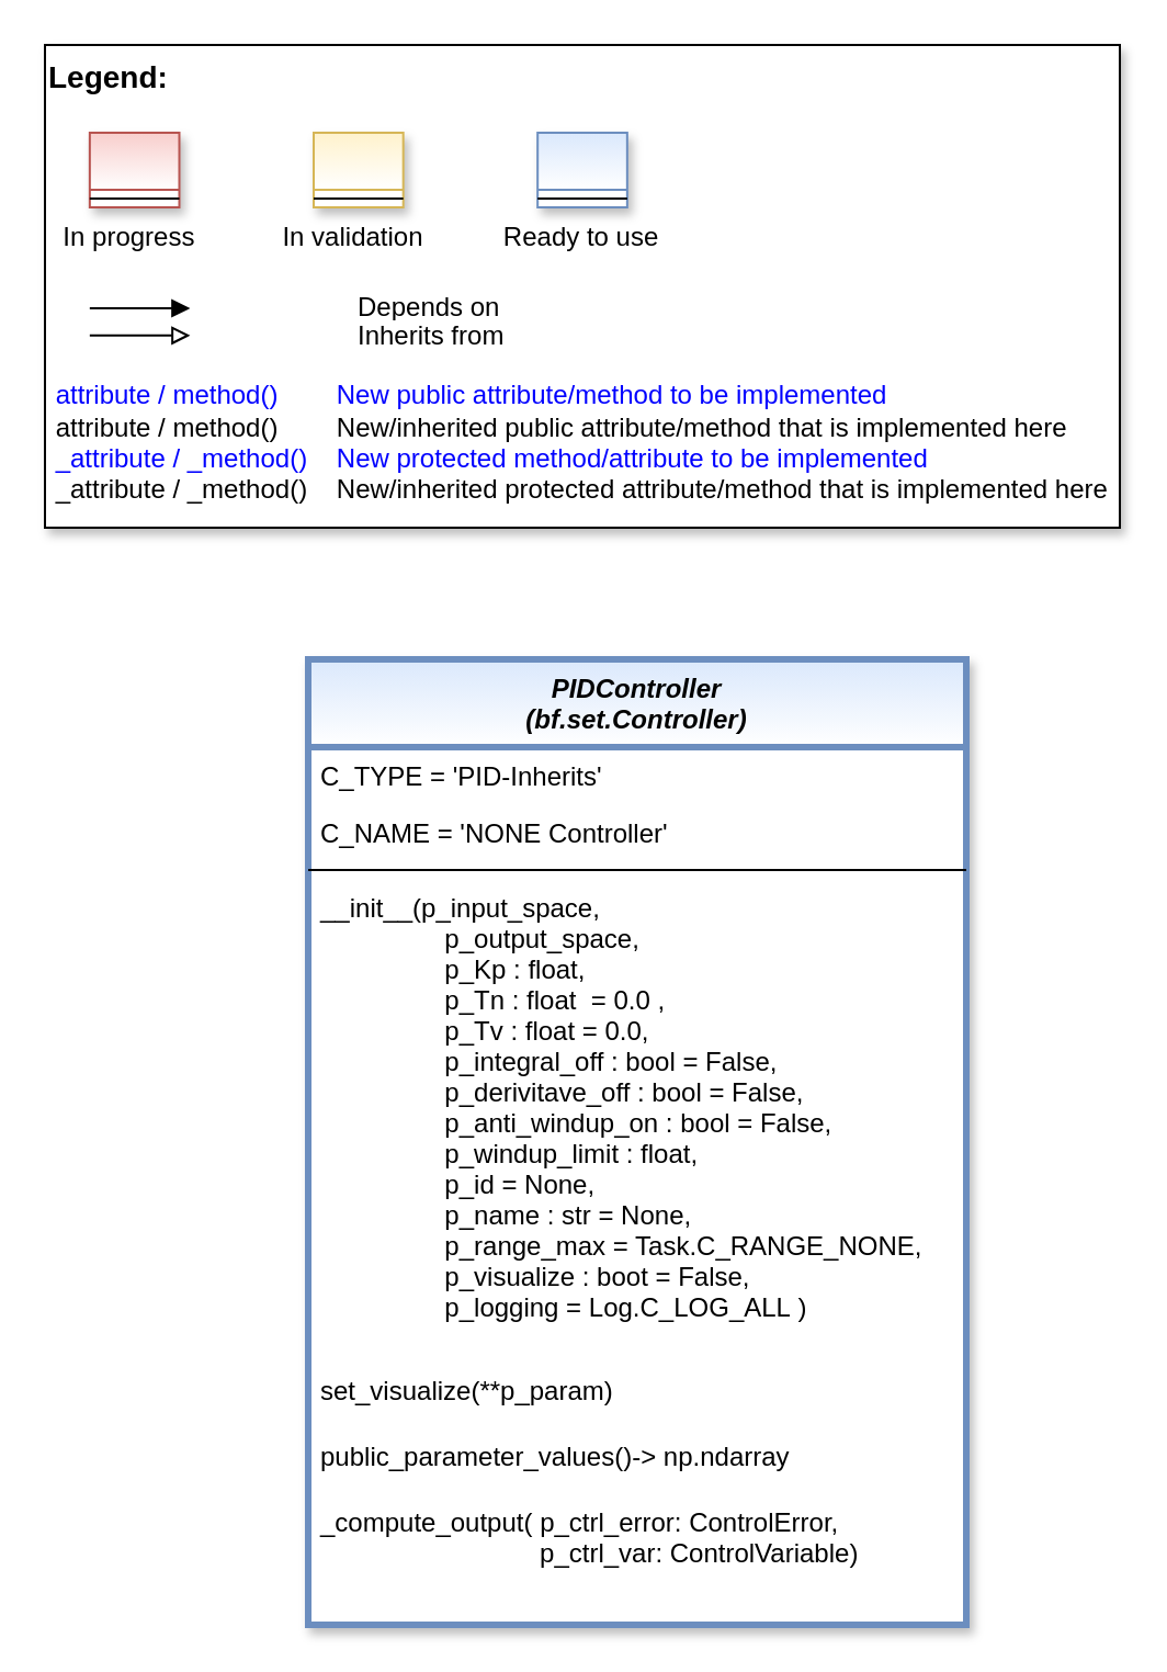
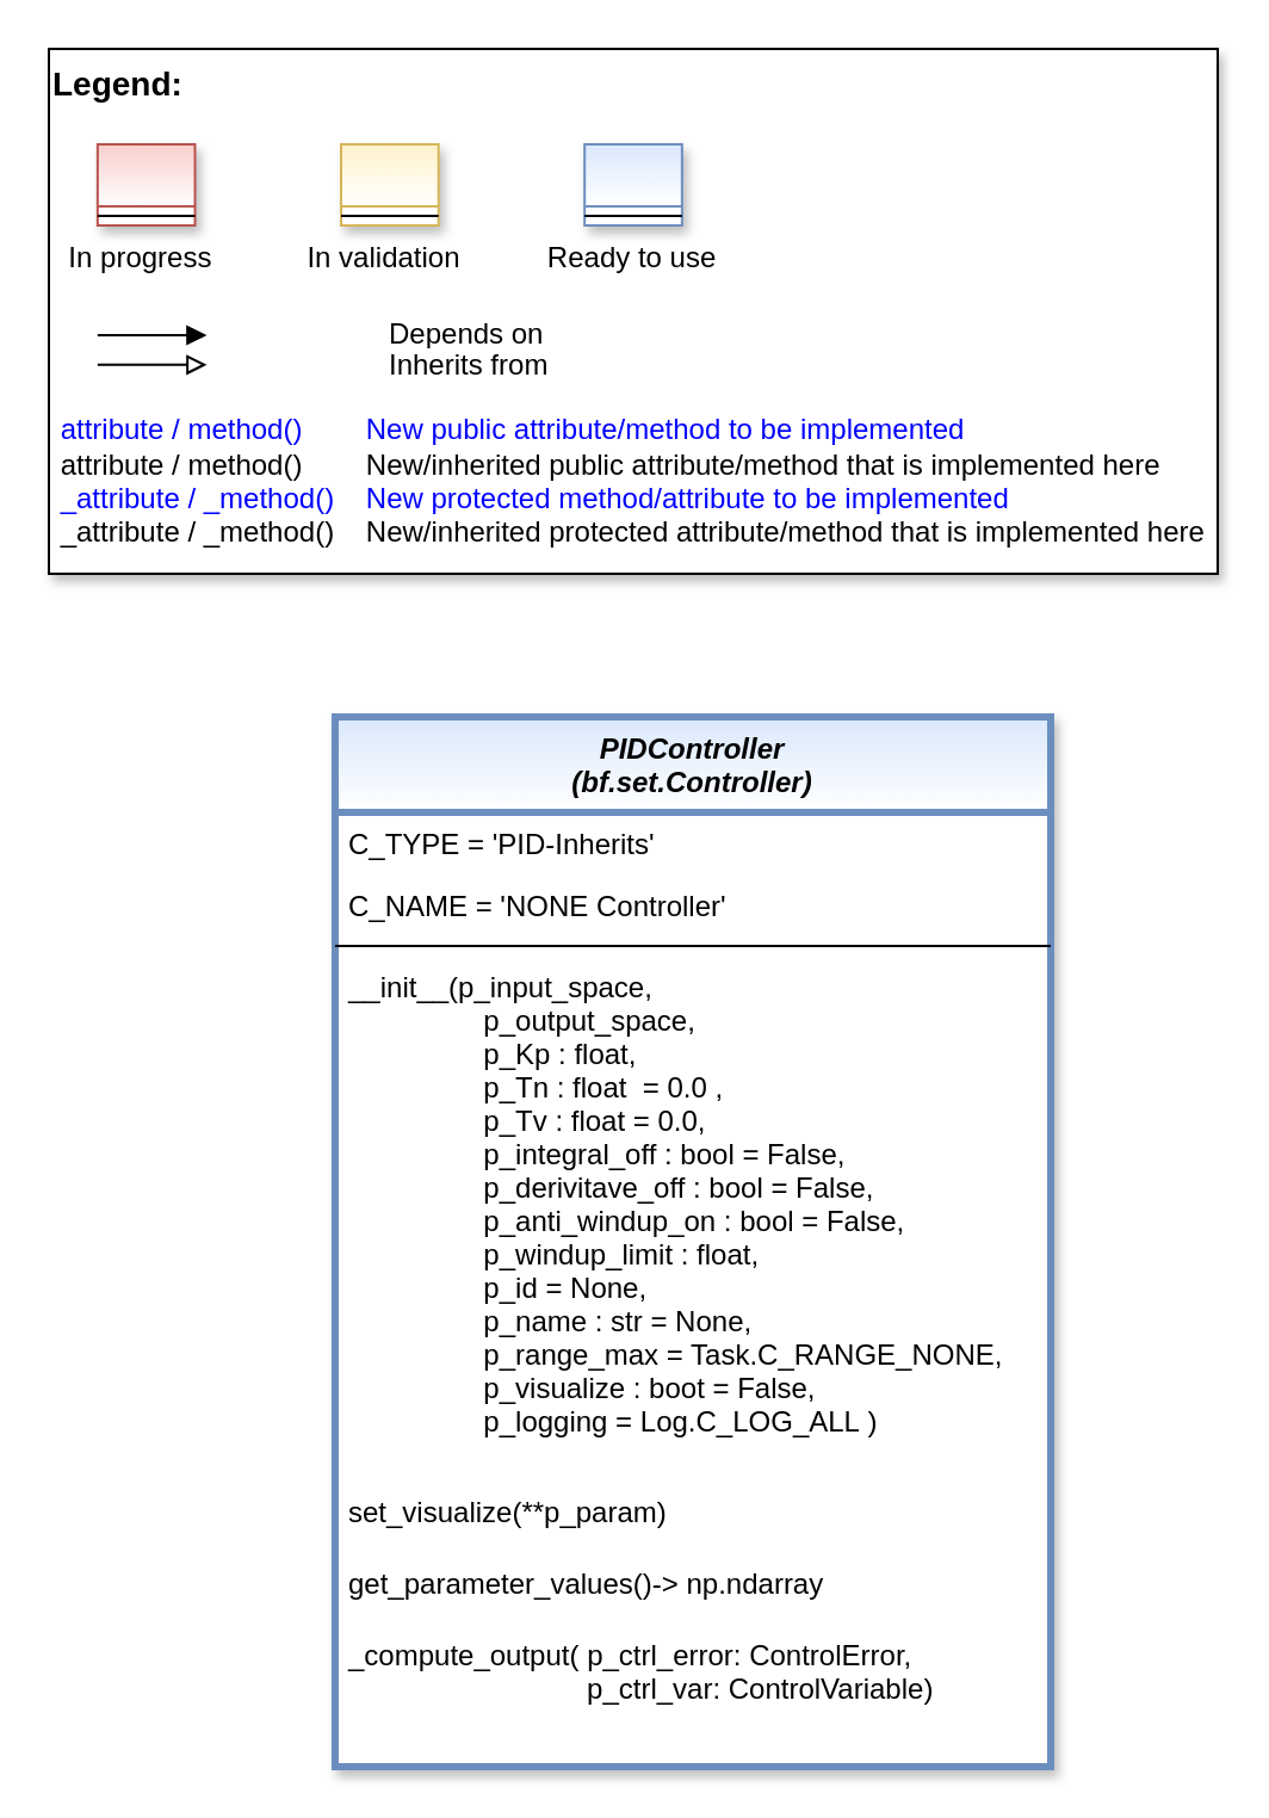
- <mxCell id="8" value="public_parameter_values()-&gt; np.ndarray" style="text;align=left;verticalAlign=top;spacingLeft=4;spacingRight=4;overflow=hidden;rotatable=0;points=[[0,0.5],[1,0.5]];portConstraint=eastwest;fontColor=default;" parent="2" vertex="1"><mxGeometry y="350" width="300" height="30" as="geometry" /></mxCell>
+ <mxCell id="8" value="get_parameter_values()-&gt; np.ndarray" style="text;align=left;verticalAlign=top;spacingLeft=4;spacingRight=4;overflow=hidden;rotatable=0;points=[[0,0.5],[1,0.5]];portConstraint=eastwest;fontColor=default;" parent="2" vertex="1"><mxGeometry y="350" width="300" height="30" as="geometry" /></mxCell>
